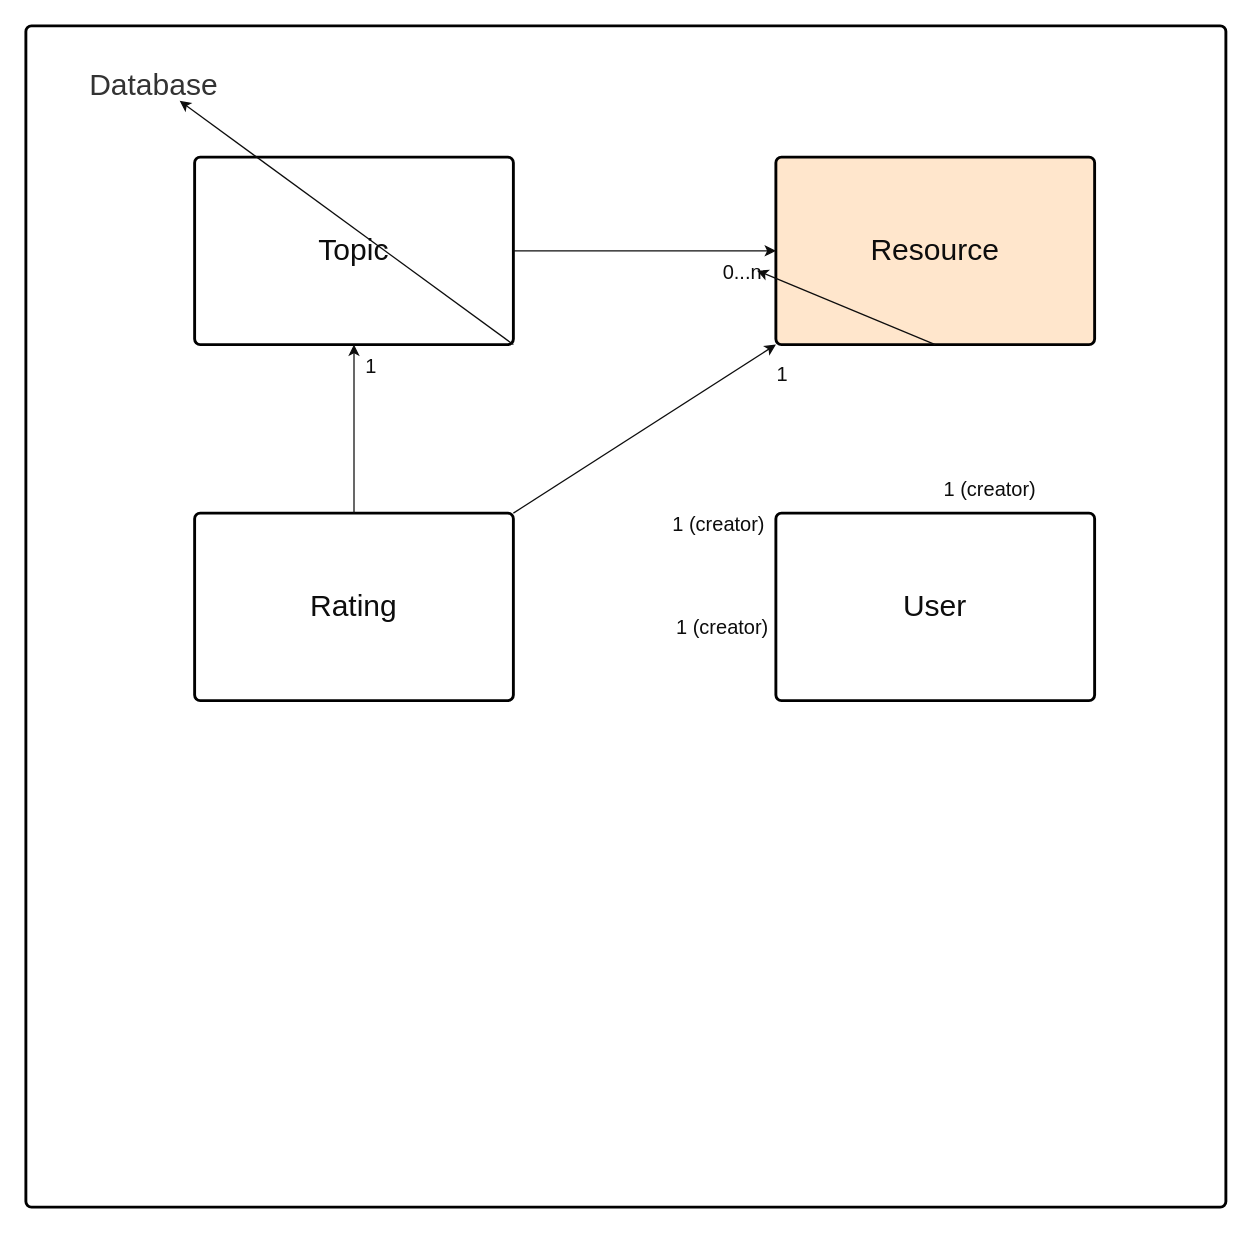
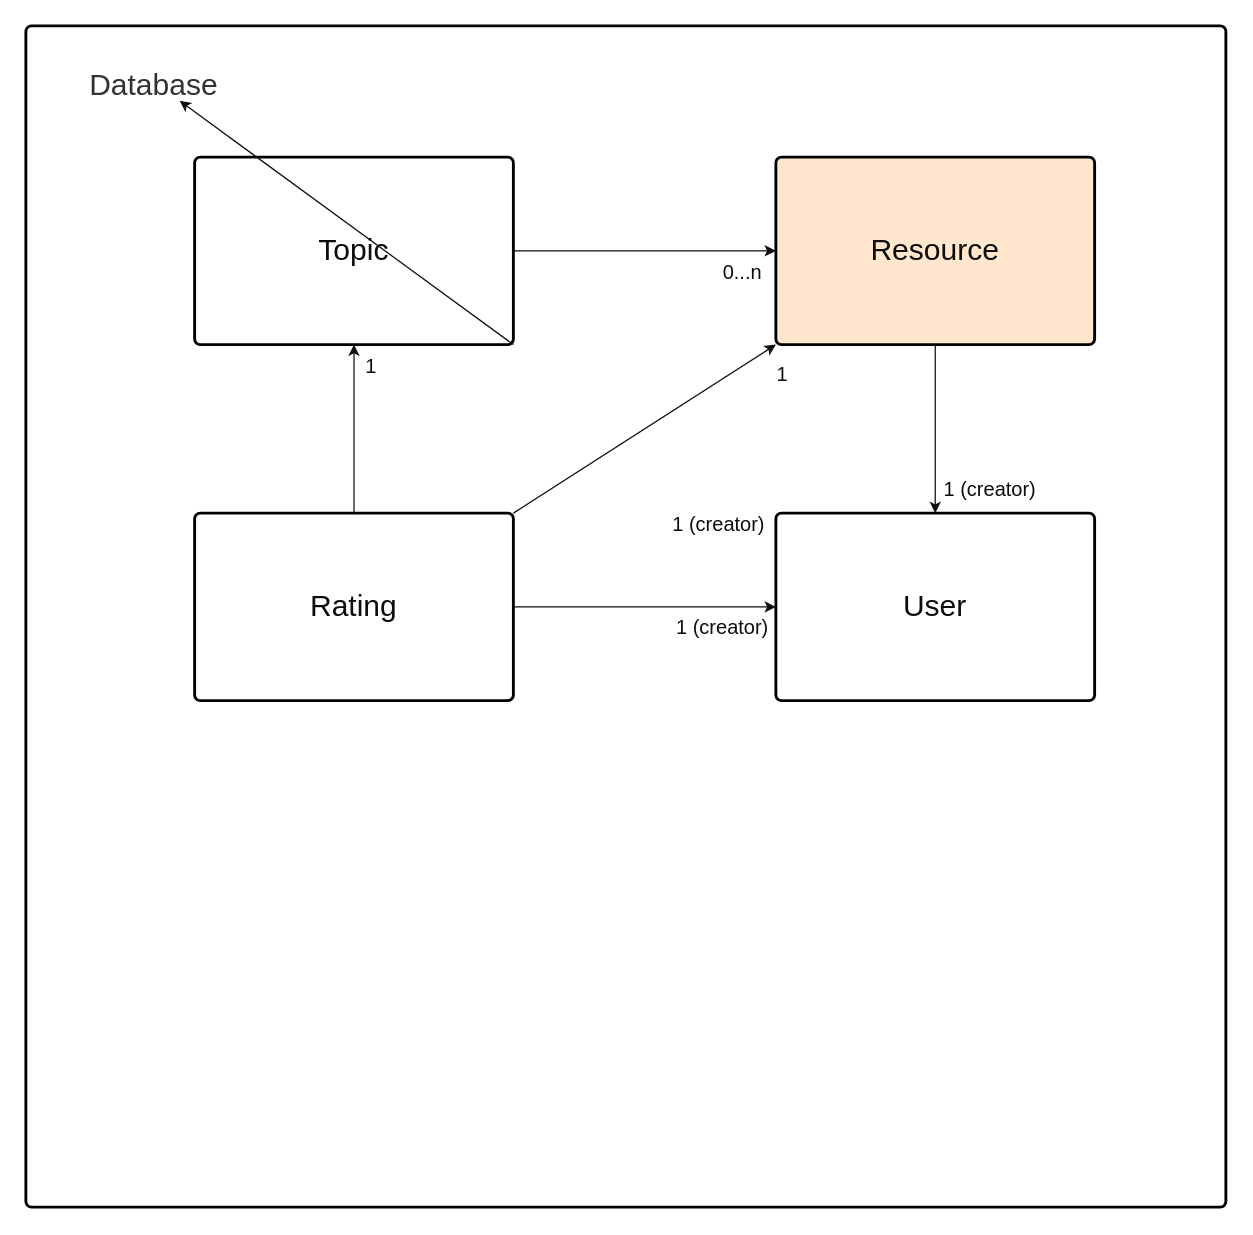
- <mxCell id="12" value="" style="endArrow=classic;html=1;exitX=0.5;exitY=1;exitDx=0;exitDy=0;strokeColor=#0D0D0D;startArrow=none;startFill=0;" parent="1" source="4" target="9" edge="1"><mxGeometry width="50" height="50" relative="1" as="geometry"><mxPoint x="672" y="296" as="sourcePoint" /><mxPoint x="882" y="430.82" as="targetPoint" /></mxGeometry></mxCell>
+ <mxCell id="12" value="" style="endArrow=classic;html=1;exitX=0.5;exitY=1;exitDx=0;exitDy=0;entryX=0.5;entryY=0;entryDx=0;entryDy=0;strokeColor=#0D0D0D;startArrow=none;startFill=0;" parent="1" source="4" target="6" edge="1"><mxGeometry width="50" height="50" relative="1" as="geometry"><mxPoint x="672" y="296" as="sourcePoint" /><mxPoint x="882" y="430.82" as="targetPoint" /></mxGeometry></mxCell>
+ <mxCell id="14" value="" style="endArrow=classic;html=1;exitX=1;exitY=0.5;exitDx=0;exitDy=0;entryX=0;entryY=0.5;entryDx=0;entryDy=0;strokeColor=#0D0D0D;startArrow=none;startFill=0;" parent="1" source="5" target="6" edge="1"><mxGeometry width="50" height="50" relative="1" as="geometry"><mxPoint x="420" y="285.18" as="sourcePoint" /><mxPoint x="630" y="420" as="targetPoint" /></mxGeometry></mxCell>
